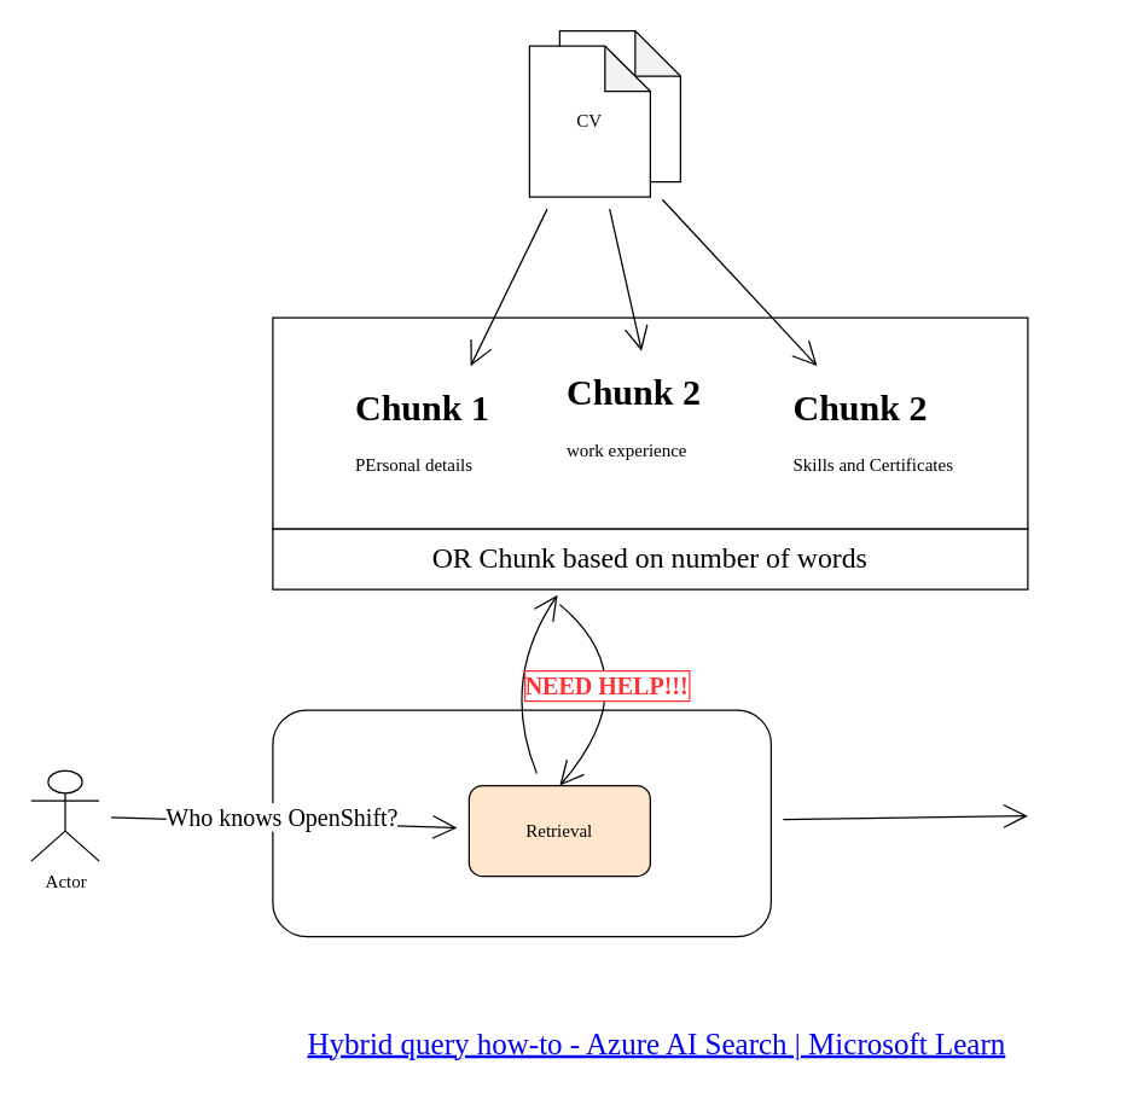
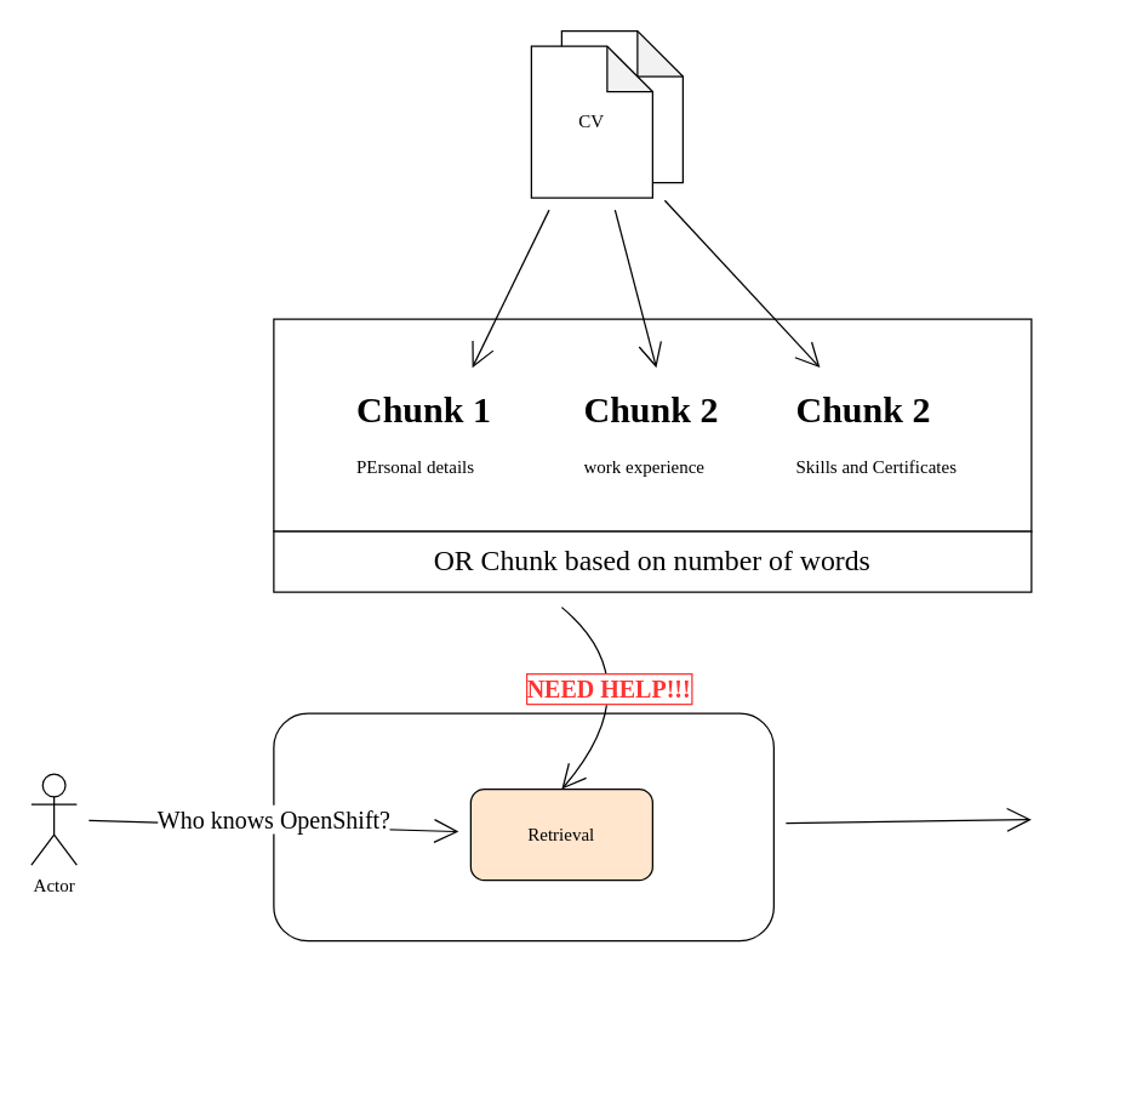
- <mxCell id="9" value="&lt;h1&gt;Chunk 2&lt;/h1&gt;&lt;p&gt;work experience&lt;/p&gt;" style="text;html=1;spacing=5;spacingTop=-20;whiteSpace=wrap;overflow=hidden;rounded=0;fontFamily=Architects Daughter;fontSource=https%3A%2F%2Ffonts.googleapis.com%2Fcss%3Ffamily%3DArchitects%2BDaughter;" vertex="1" parent="1"><mxGeometry x="370" y="240" width="130" height="80" as="geometry" /></mxCell>
+ <mxCell id="9" value="&lt;h1&gt;Chunk 2&lt;/h1&gt;&lt;p&gt;work experience&lt;/p&gt;" style="text;html=1;spacing=5;spacingTop=-20;whiteSpace=wrap;overflow=hidden;rounded=0;fontFamily=Architects Daughter;fontSource=https%3A%2F%2Ffonts.googleapis.com%2Fcss%3Ffamily%3DArchitects%2BDaughter;" vertex="1" parent="1"><mxGeometry x="380" y="250" width="130" height="80" as="geometry" /></mxCell>
- <mxCell id="18" style="edgeStyle=none;curved=1;rounded=0;orthogonalLoop=1;jettySize=auto;html=1;entryX=0.377;entryY=1.095;entryDx=0;entryDy=0;entryPerimeter=0;fontFamily=Architects Daughter;fontSource=https%3A%2F%2Ffonts.googleapis.com%2Fcss%3Ffamily%3DArchitects%2BDaughter;fontSize=16;startSize=14;endArrow=open;endSize=14;sourcePerimeterSpacing=8;targetPerimeterSpacing=8;" edge="1" parent="1" source="17" target="11"><mxGeometry relative="1" as="geometry"><Array as="points"><mxPoint x="330" y="450" /></Array></mxGeometry></mxCell>
- <mxCell id="16" value="Actor" style="shape=umlActor;verticalLabelPosition=bottom;verticalAlign=top;html=1;outlineConnect=0;fontFamily=Architects Daughter;fontSource=https%3A%2F%2Ffonts.googleapis.com%2Fcss%3Ffamily%3DArchitects%2BDaughter;" vertex="1" parent="1"><mxGeometry x="20" y="510" width="45" height="60" as="geometry" /></mxCell>
+ <mxCell id="16" value="Actor" style="shape=umlActor;verticalLabelPosition=bottom;verticalAlign=top;html=1;outlineConnect=0;fontFamily=Architects Daughter;fontSource=https%3A%2F%2Ffonts.googleapis.com%2Fcss%3Ffamily%3DArchitects%2BDaughter;" vertex="1" parent="1"><mxGeometry x="20" y="510" width="30" height="60" as="geometry" /></mxCell>
- <mxCell id="22" value="&lt;a href=&quot;https://learn.microsoft.com/en-us/azure/search/hybrid-search-how-to-query#semantic-hybrid-search&quot;&gt;Hybrid query how-to - Azure AI Search | Microsoft Learn&lt;/a&gt;" style="text;html=1;align=center;verticalAlign=middle;resizable=0;points=[];autosize=1;strokeColor=none;fillColor=none;;fontSize=20;fontFamily=Architects Daughter;fontSource=https%3A%2F%2Ffonts.googleapis.com%2Fcss%3Ffamily%3DArchitects%2BDaughter;" vertex="1" parent="1"><mxGeometry x="149.47" y="670" width="570" height="40" as="geometry" /></mxCell>
